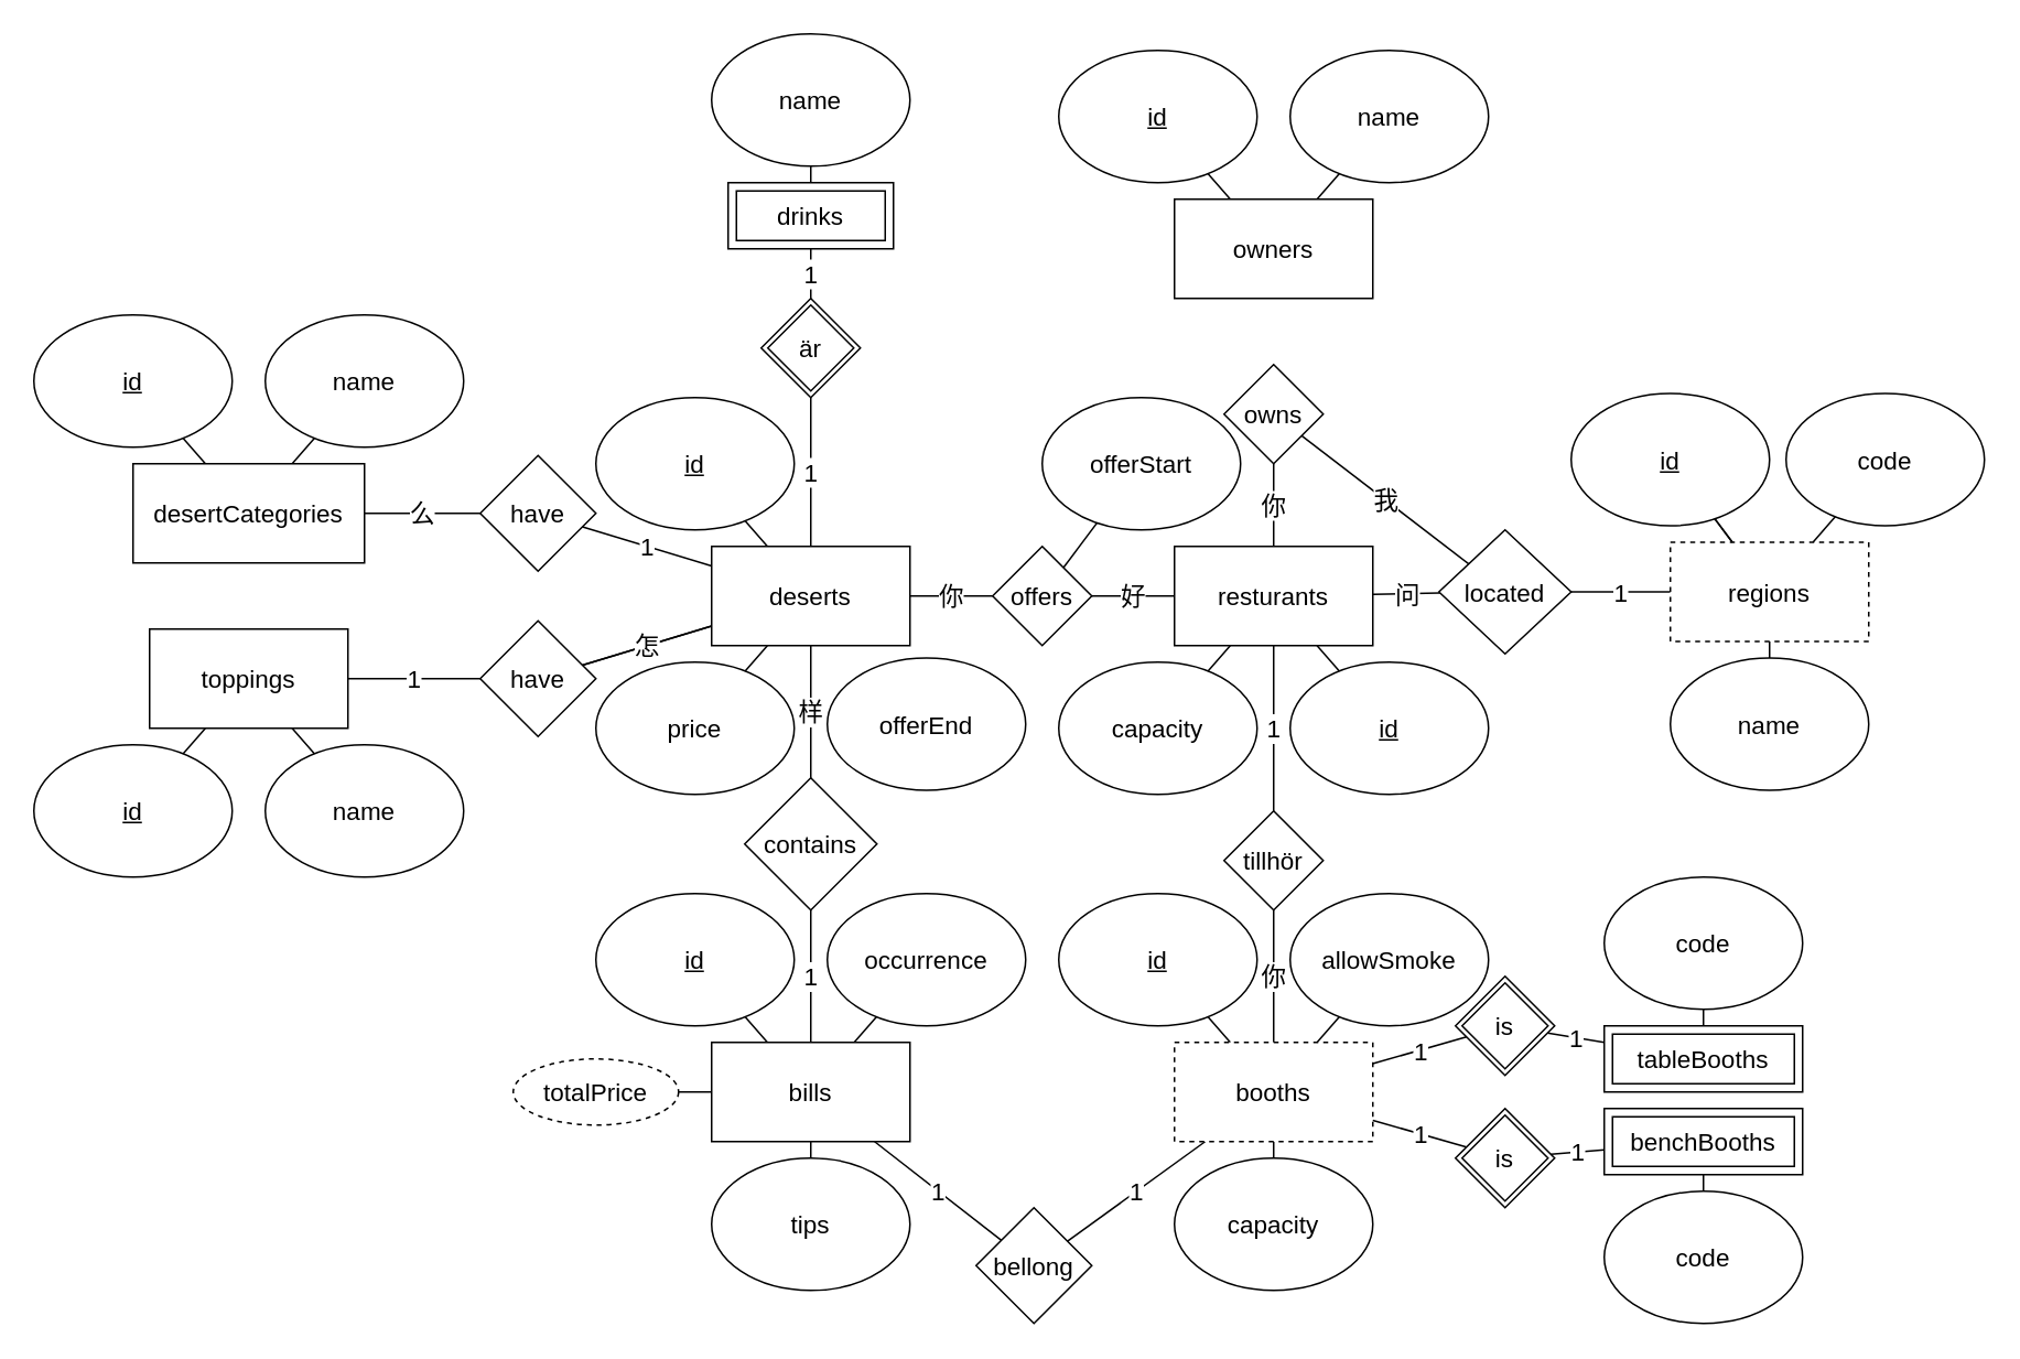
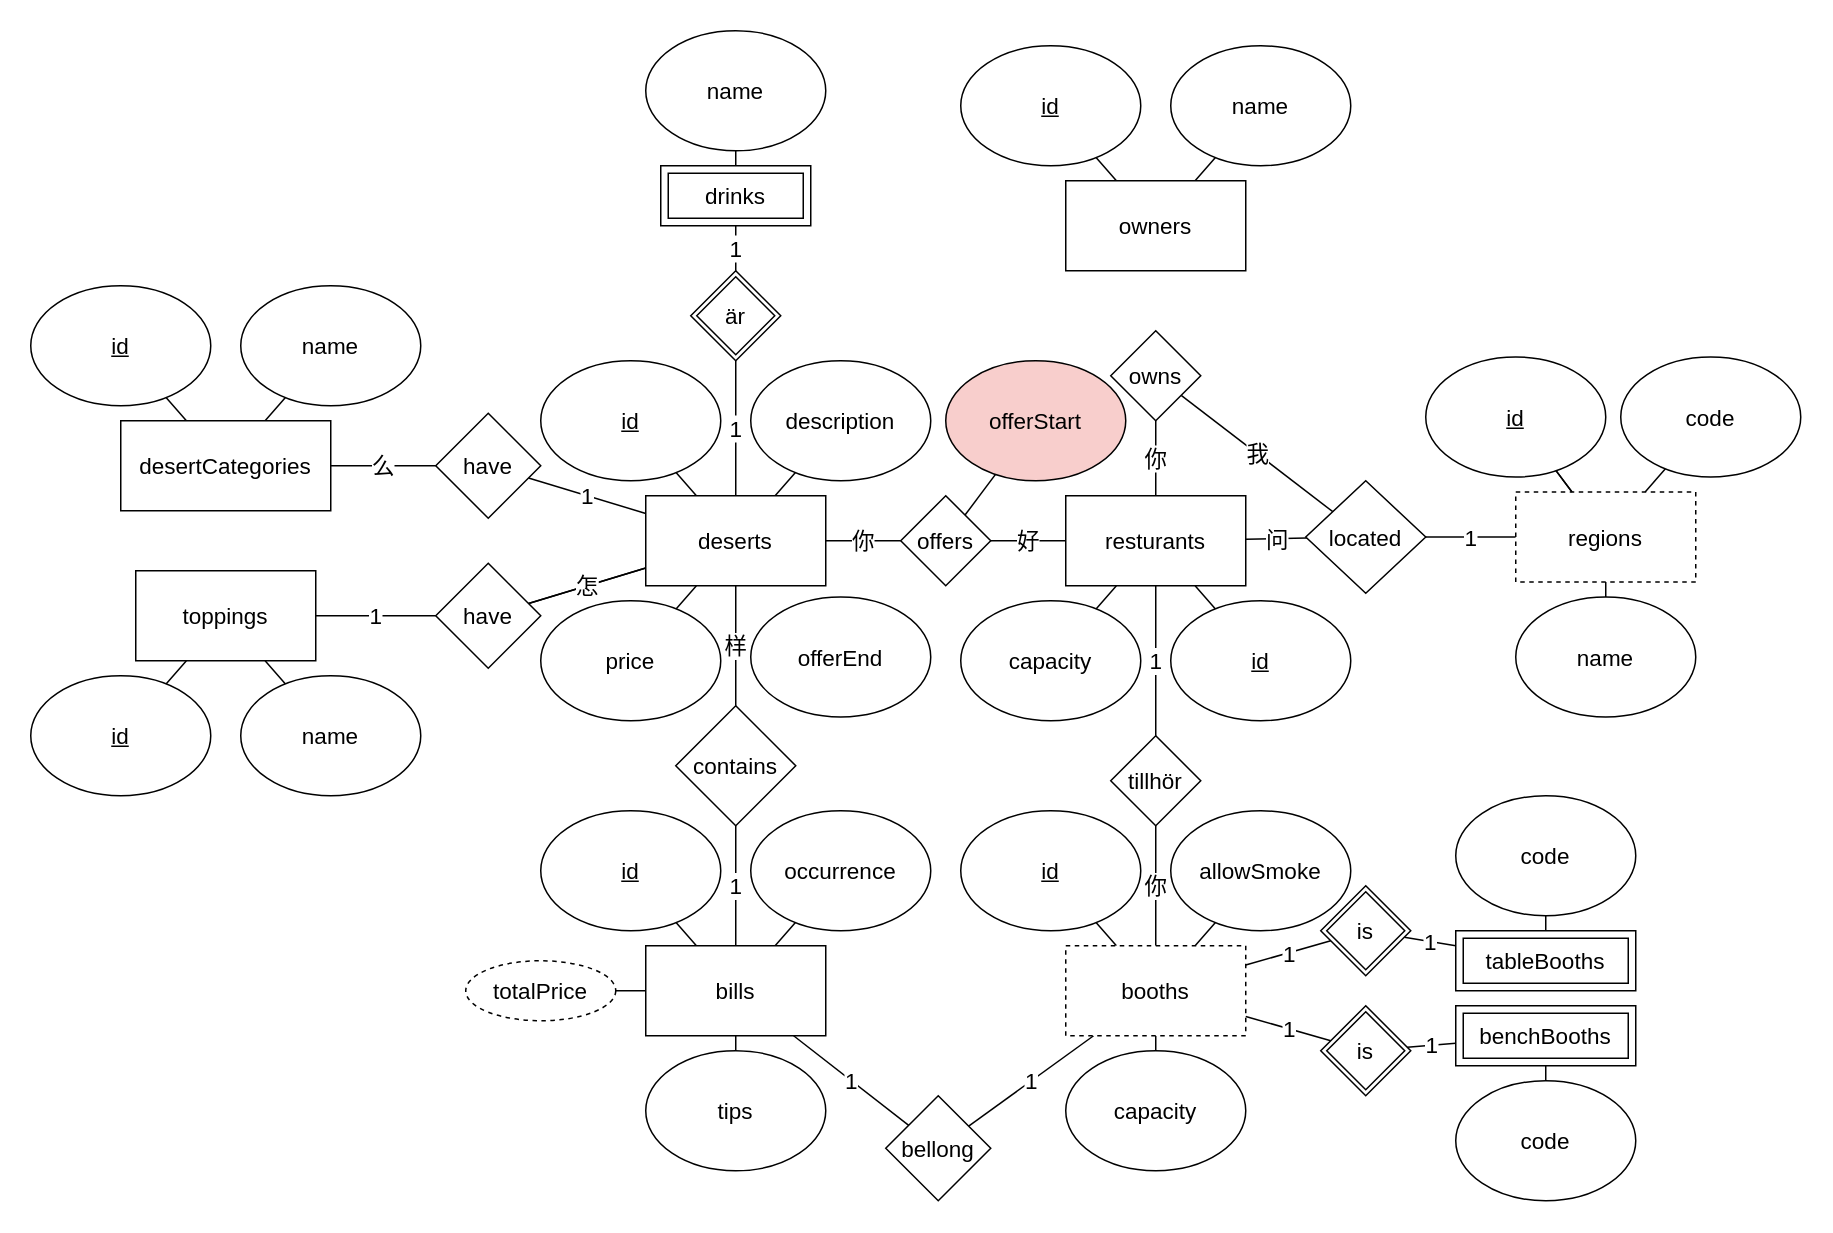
+ <mxCell id="62" value="description" style="ellipse;whiteSpace=wrap;html=1;rounded=0;fontSize=15;" vertex="1" parent="1"><mxGeometry x="500" y="240" width="120" height="80" as="geometry" /></mxCell>
- <mxCell id="57" value="offerStart" style="ellipse;whiteSpace=wrap;html=1;rounded=0;fontSize=15;" vertex="1" parent="1"><mxGeometry x="630" y="240" width="120" height="80" as="geometry" /></mxCell>
+ <mxCell id="57" value="offerStart" style="ellipse;whiteSpace=wrap;html=1;rounded=0;fontSize=15;fillColor=#f8cecc;" vertex="1" parent="1"><mxGeometry x="630" y="240" width="120" height="80" as="geometry" /></mxCell>
+ <mxCell id="19" value="" style="edgeStyle=none;orthogonalLoop=1;jettySize=auto;html=1;endArrow=none;fontSize=15;" edge="1" parent="1" source="24" target="62"><mxGeometry relative="1" as="geometry" /></mxCell>
